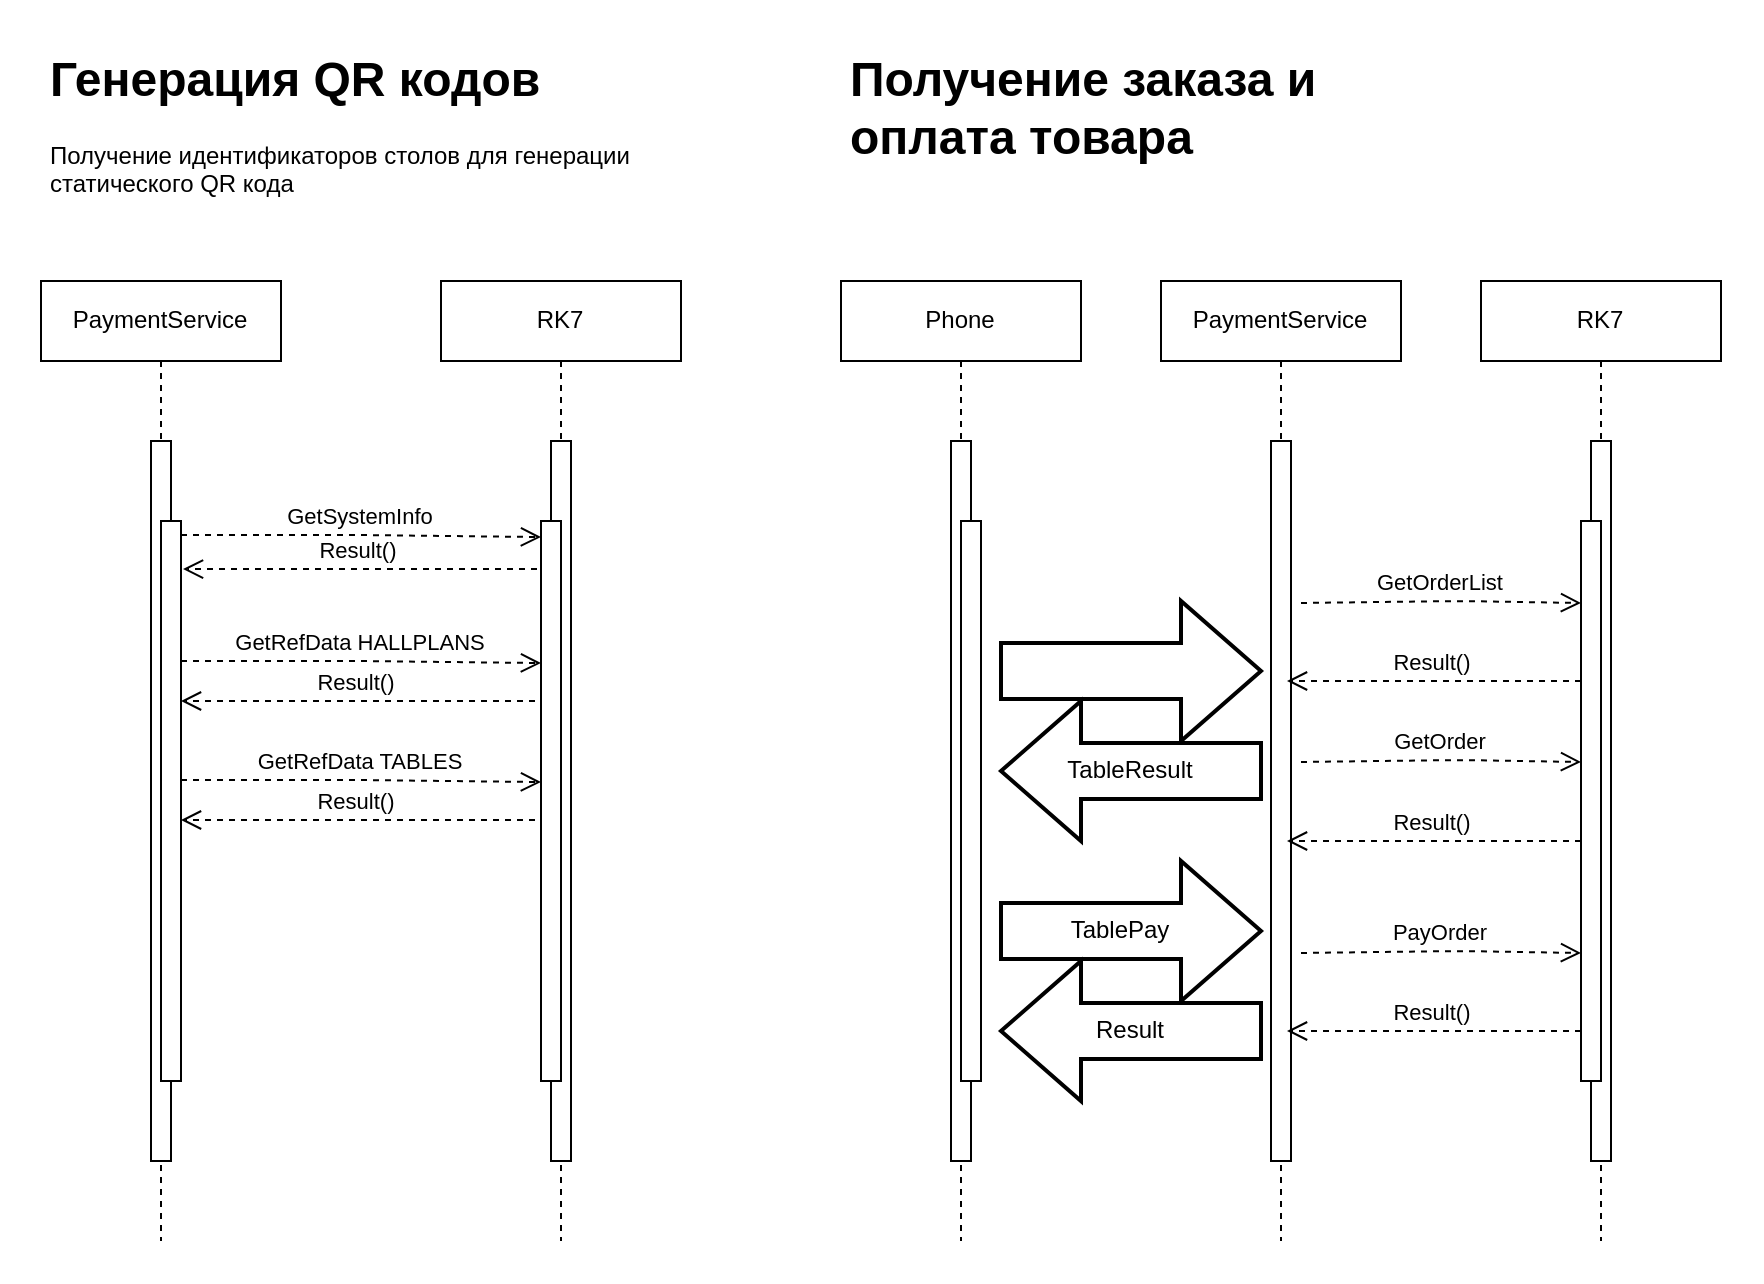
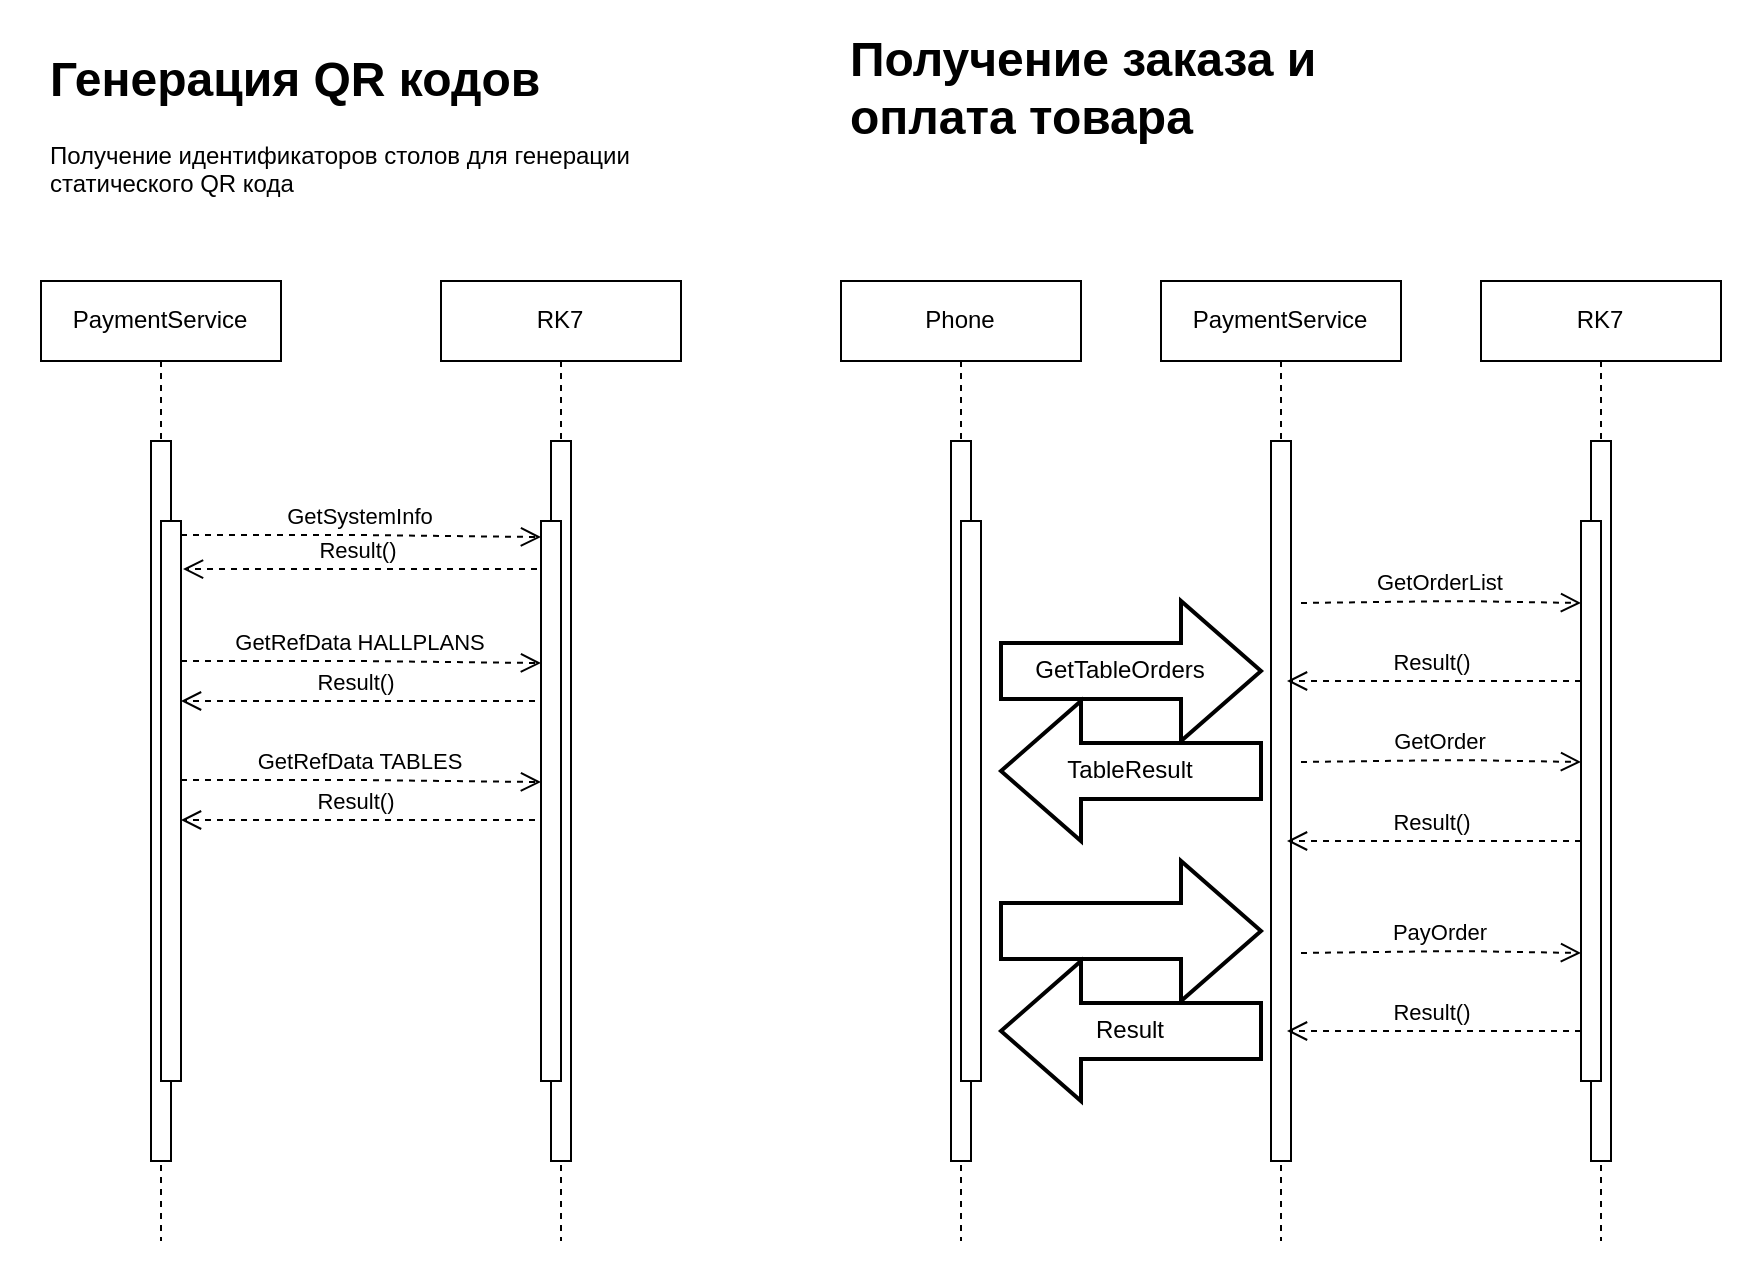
- <mxCell id="11" value="&lt;h1&gt;Получение заказа и оплата товара&lt;/h1&gt;" style="text;html=1;strokeColor=none;fillColor=none;spacing=5;spacingTop=-20;whiteSpace=wrap;overflow=hidden;rounded=0;" vertex="1" parent="1"><mxGeometry x="420" y="20" width="320" height="120" as="geometry" /></mxCell>
+ <mxCell id="11" value="&lt;h1&gt;Получение заказа и оплата товара&lt;/h1&gt;" style="text;html=1;strokeColor=none;fillColor=none;spacing=5;spacingTop=-20;whiteSpace=wrap;overflow=hidden;rounded=0;" vertex="1" parent="1"><mxGeometry x="420" y="10" width="320" height="120" as="geometry" /></mxCell>
+ <mxCell id="29" value="GetTableOrders" style="text;html=1;strokeColor=none;fillColor=none;align=center;verticalAlign=middle;whiteSpace=wrap;rounded=0;" vertex="1" parent="1"><mxGeometry x="540" y="325" width="40" height="20" as="geometry" /></mxCell>
- <mxCell id="33" value="TablePay" style="text;html=1;strokeColor=none;fillColor=none;align=center;verticalAlign=middle;whiteSpace=wrap;rounded=0;" vertex="1" parent="1"><mxGeometry x="540" y="455" width="40" height="20" as="geometry" /></mxCell>
